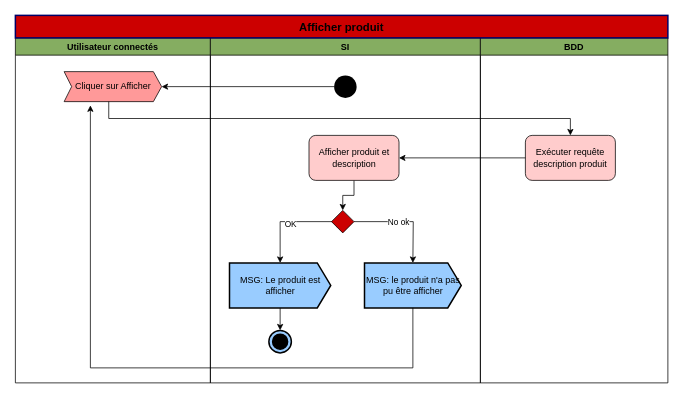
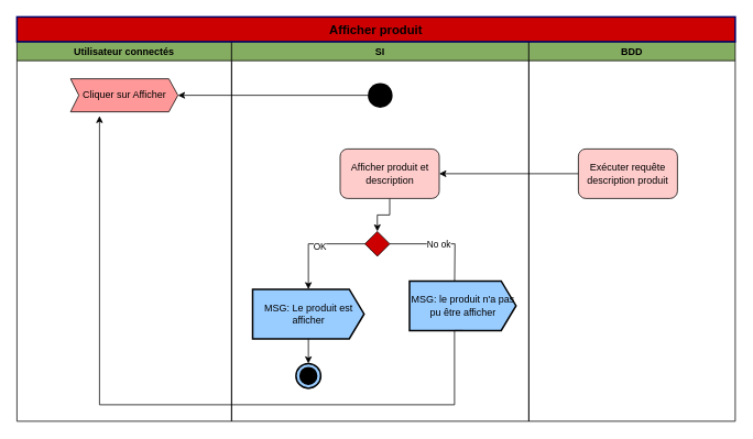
- <mxCell id="22" style="edgeStyle=orthogonalEdgeStyle;rounded=0;orthogonalLoop=1;jettySize=auto;html=1;exitX=0;exitY=0;exitDx=59.5;exitDy=40;exitPerimeter=0;entryX=0.5;entryY=0;entryDx=0;entryDy=0;" edge="1" parent="1" source="3" target="18"><mxGeometry relative="1" as="geometry" /></mxCell>
- <mxCell id="15" value="MSG: le produit n'a pas pu être afficher" style="html=1;shape=mxgraph.sysml.sendSigAct;strokeWidth=2;whiteSpace=wrap;align=center;fillColor=#99CCFF;" vertex="1" parent="4"><mxGeometry x="205.5" y="300" width="129" height="60" as="geometry" /></mxCell>
+ <mxCell id="15" value="MSG: le produit n'a pas pu être afficher" style="html=1;shape=mxgraph.sysml.sendSigAct;strokeWidth=2;whiteSpace=wrap;align=center;fillColor=#99CCFF;" vertex="1" parent="4"><mxGeometry x="215.5" y="290" width="129" height="60" as="geometry" /></mxCell>
